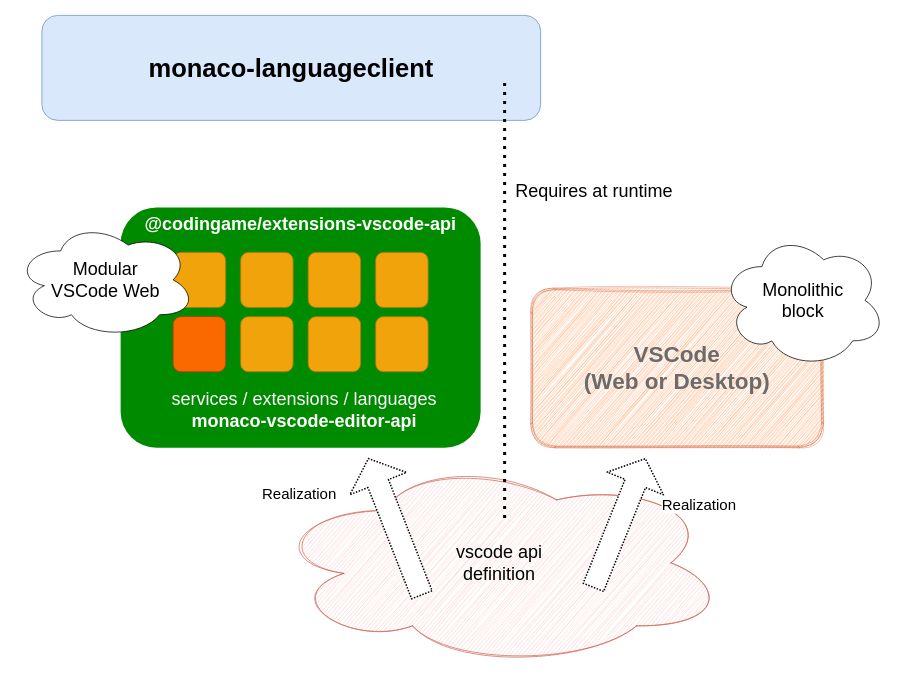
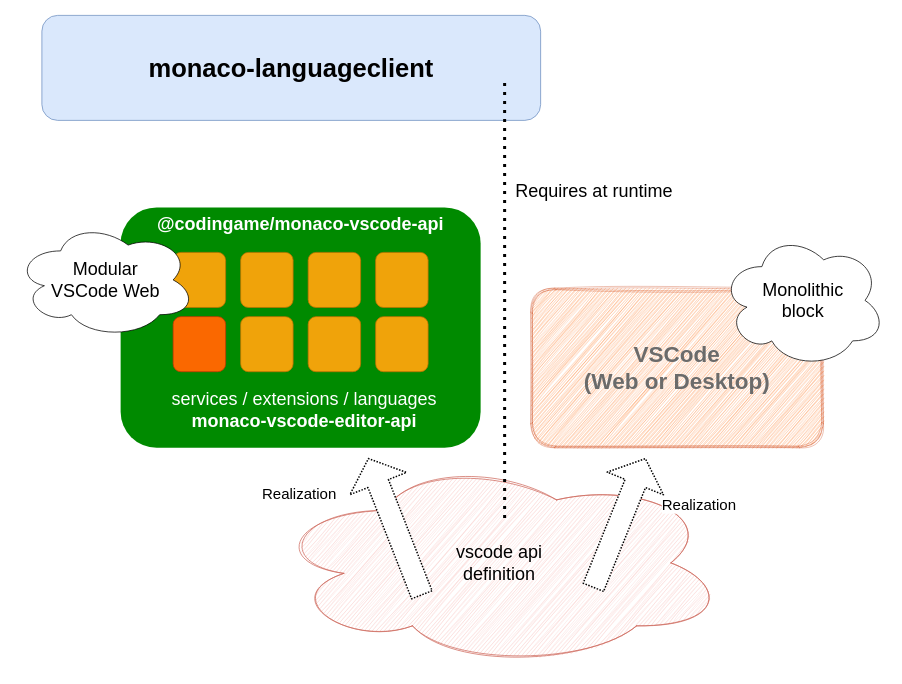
- <mxCell id="8" value="&lt;div&gt;&lt;span style=&quot;background-color: initial; color: light-dark(rgb(255, 255, 255), rgb(18, 18, 18));&quot;&gt;&lt;b&gt;@codingame/extensions-vscode-api&lt;/b&gt;&lt;/span&gt;&lt;/div&gt;" style="shape=ext;double=1;rounded=1;whiteSpace=wrap;html=1;fontSize=24;fillColor=#008a00;strokeColor=none;fontColor=#ffffff;verticalAlign=top;container=0;glass=0;" parent="1" vertex="1"><mxGeometry x="160" y="276" width="480" height="320.5" as="geometry" /></mxCell>
+ <mxCell id="8" value="&lt;div&gt;&lt;span style=&quot;background-color: initial; color: light-dark(rgb(255, 255, 255), rgb(18, 18, 18));&quot;&gt;&lt;b&gt;@codingame/monaco-vscode-api&lt;/b&gt;&lt;/span&gt;&lt;/div&gt;" style="shape=ext;double=1;rounded=1;whiteSpace=wrap;html=1;fontSize=24;fillColor=#008a00;strokeColor=none;fontColor=#ffffff;verticalAlign=top;container=0;glass=0;" parent="1" vertex="1"><mxGeometry x="160" y="276" width="480" height="320.5" as="geometry" /></mxCell>
